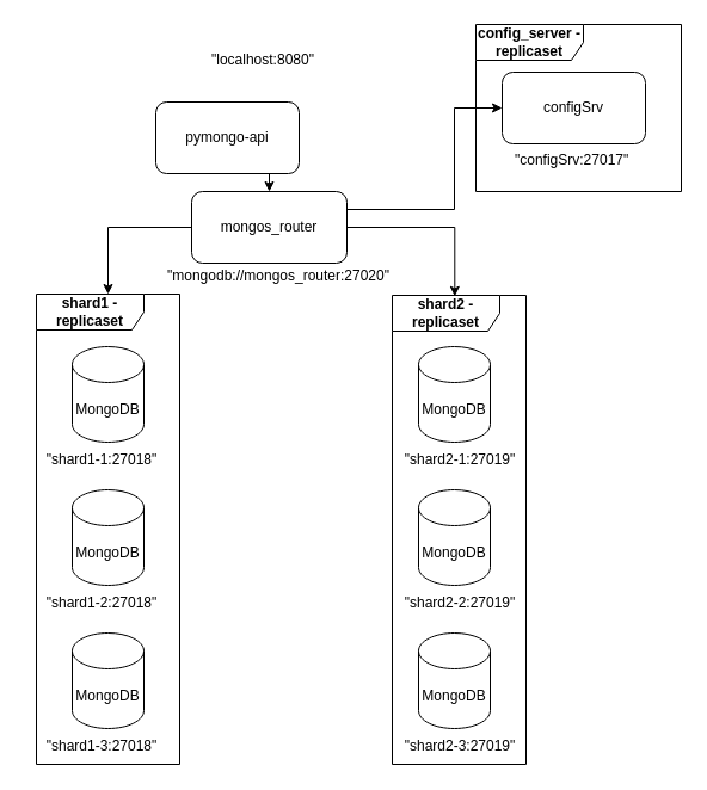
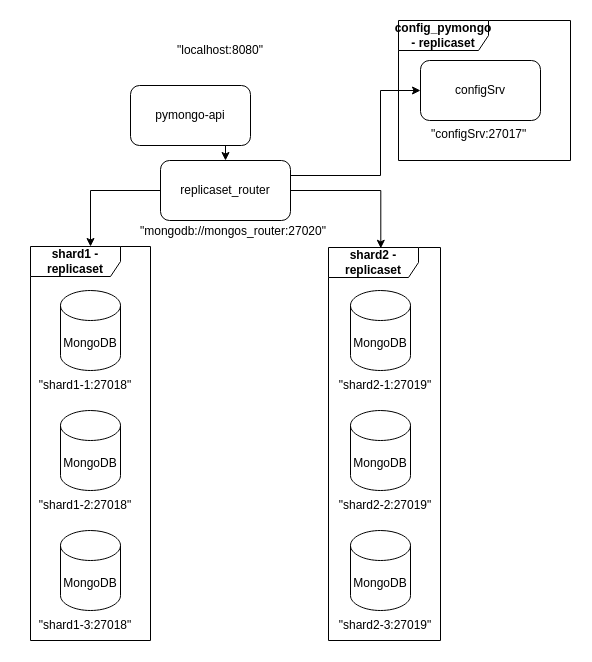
- <mxCell id="17" value="&lt;span style=&quot;font-weight: 700;&quot;&gt;config_server - replicaset&lt;/span&gt;" style="shape=umlFrame;whiteSpace=wrap;html=1;pointerEvents=0;width=90;height=30;" parent="1" vertex="1"><mxGeometry x="398" y="20" width="172" height="140" as="geometry" /></mxCell>
+ <mxCell id="17" value="&lt;span style=&quot;font-weight: 700;&quot;&gt;config_pymongo - replicaset&lt;/span&gt;" style="shape=umlFrame;whiteSpace=wrap;html=1;pointerEvents=0;width=90;height=30;" parent="1" vertex="1"><mxGeometry x="398" y="20" width="172" height="140" as="geometry" /></mxCell>
- <mxCell id="10" value="mongos_router" style="rounded=1;whiteSpace=wrap;html=1;" parent="1" vertex="1"><mxGeometry x="160" y="160" width="130" height="60" as="geometry" /></mxCell>
+ <mxCell id="10" value="replicaset_router" style="rounded=1;whiteSpace=wrap;html=1;" parent="1" vertex="1"><mxGeometry x="160" y="160" width="130" height="60" as="geometry" /></mxCell>
